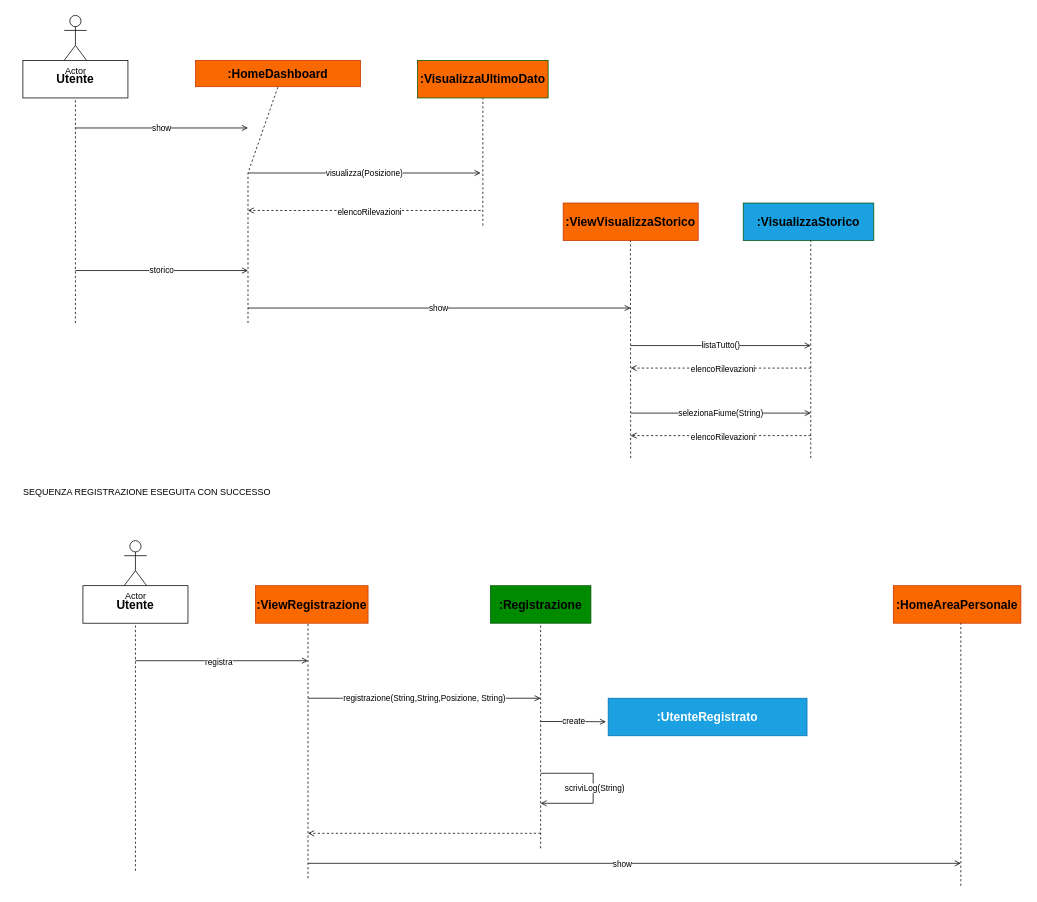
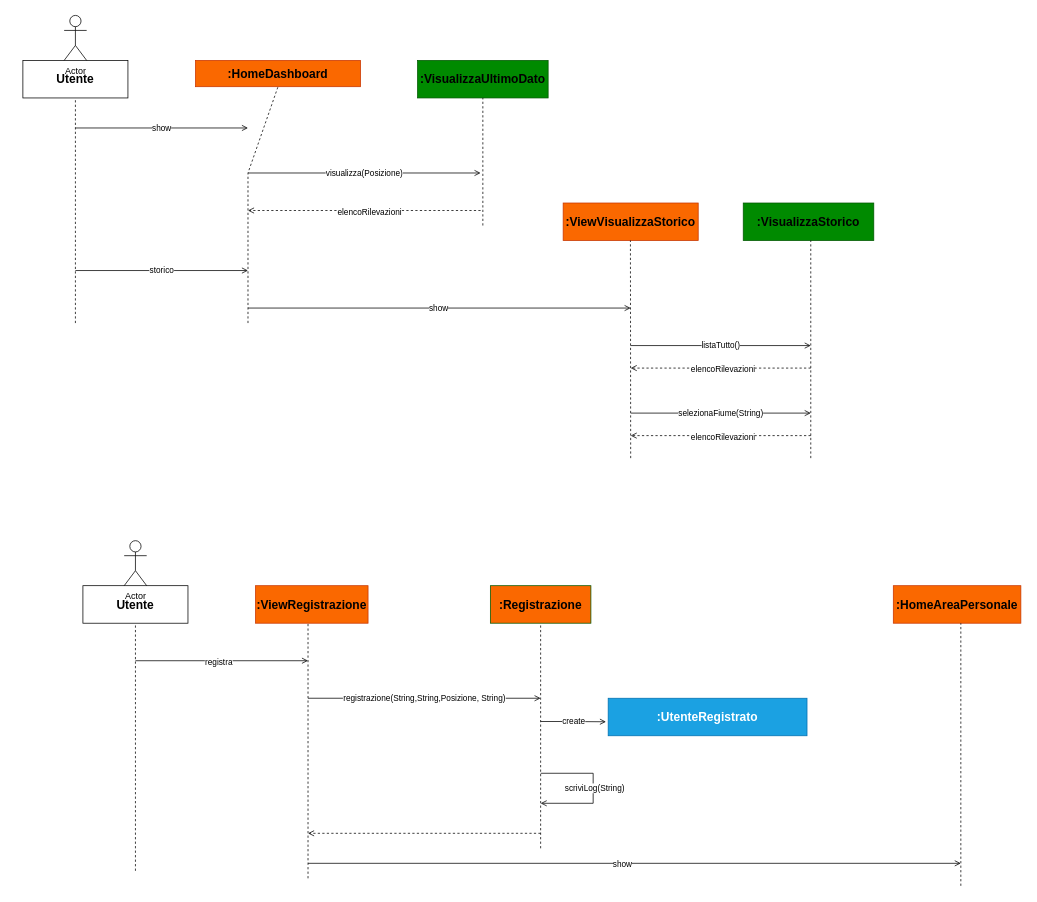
- <mxCell id="6" value="&lt;span style=&quot;font-size: 16px; font-weight: 700;&quot;&gt;&lt;font style=&quot;color: rgb(0, 0, 0);&quot;&gt;:VisualizzaUltimoDato&lt;/font&gt;&lt;/span&gt;" style="html=1;whiteSpace=wrap;fontColor=#ffffff;fillColor=#fa6800;strokeColor=#005700;" parent="1" vertex="1"><mxGeometry x="556" y="80" width="174" height="50" as="geometry" /></mxCell>
+ <mxCell id="6" value="&lt;span style=&quot;font-size: 16px; font-weight: 700;&quot;&gt;&lt;font style=&quot;color: rgb(0, 0, 0);&quot;&gt;:VisualizzaUltimoDato&lt;/font&gt;&lt;/span&gt;" style="html=1;whiteSpace=wrap;fontColor=#ffffff;fillColor=#008a00;strokeColor=#005700;" parent="1" vertex="1"><mxGeometry x="556" y="80" width="174" height="50" as="geometry" /></mxCell>
- <mxCell id="21" value="&lt;span style=&quot;font-size: 16px; font-weight: 700;&quot;&gt;&lt;font style=&quot;color: rgb(0, 0, 0);&quot;&gt;:VisualizzaStorico&lt;/font&gt;&lt;/span&gt;" style="html=1;whiteSpace=wrap;fillColor=#1ba1e2;strokeColor=#005700;shadow=0;fontColor=#ffffff;" parent="1" vertex="1"><mxGeometry x="990" y="270" width="174" height="50" as="geometry" /></mxCell>
+ <mxCell id="21" value="&lt;span style=&quot;font-size: 16px; font-weight: 700;&quot;&gt;&lt;font style=&quot;color: rgb(0, 0, 0);&quot;&gt;:VisualizzaStorico&lt;/font&gt;&lt;/span&gt;" style="html=1;whiteSpace=wrap;fillColor=#008a00;strokeColor=#005700;shadow=0;fontColor=#ffffff;" parent="1" vertex="1"><mxGeometry x="990" y="270" width="174" height="50" as="geometry" /></mxCell>
- <mxCell id="31" value="SEQUENZA REGISTRAZIONE ESEGUITA CON SUCCESSO" style="text;html=1;align=center;verticalAlign=middle;resizable=0;points=[];autosize=1;strokeColor=none;fillColor=none;" parent="1" vertex="1"><mxGeometry x="20" y="640" width="350" height="30" as="geometry" /></mxCell>
- <mxCell id="36" value="&lt;span style=&quot;font-size: 16px; font-weight: 700;&quot;&gt;&lt;font style=&quot;color: rgb(0, 0, 0);&quot;&gt;:Registrazione&lt;/font&gt;&lt;/span&gt;" style="html=1;whiteSpace=wrap;fontColor=#ffffff;fillColor=#008a00;strokeColor=#005700;" parent="1" vertex="1"><mxGeometry x="653" y="780" width="134" height="50" as="geometry" /></mxCell>
+ <mxCell id="36" value="&lt;span style=&quot;font-size: 16px; font-weight: 700;&quot;&gt;&lt;font style=&quot;color: rgb(0, 0, 0);&quot;&gt;:Registrazione&lt;/font&gt;&lt;/span&gt;" style="html=1;whiteSpace=wrap;fontColor=#ffffff;fillColor=#fa6800;strokeColor=#005700;" parent="1" vertex="1"><mxGeometry x="653" y="780" width="134" height="50" as="geometry" /></mxCell>
